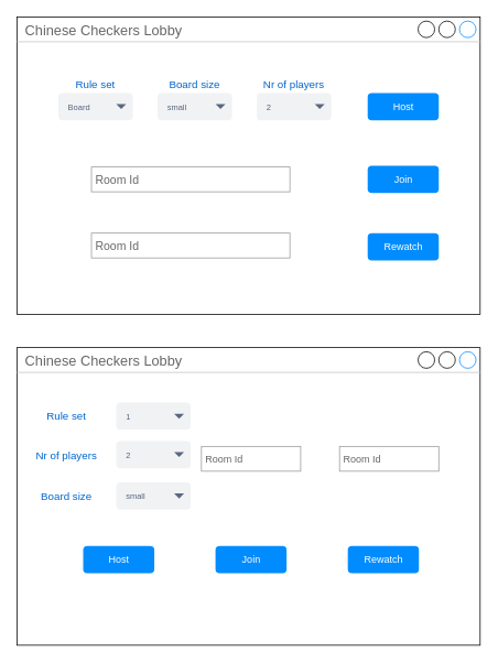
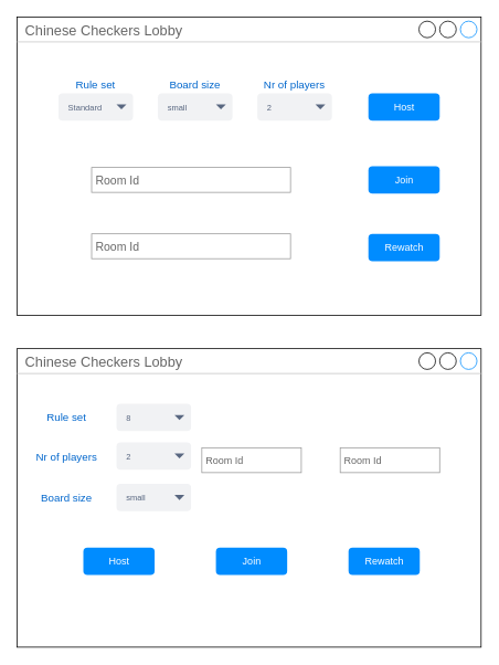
- <mxCell id="37" value="Board" style="rounded=1;fillColor=#F1F2F4;strokeColor=none;html=1;fontColor=#596780;align=left;fontSize=10;spacingLeft=10" vertex="1" parent="35"><mxGeometry y="20" width="90" height="33" as="geometry" /></mxCell>
+ <mxCell id="37" value="Standard" style="rounded=1;fillColor=#F1F2F4;strokeColor=none;html=1;fontColor=#596780;align=left;fontSize=10;spacingLeft=10" vertex="1" parent="35"><mxGeometry y="20" width="90" height="33" as="geometry" /></mxCell>
- <mxCell id="11" value="1" style="rounded=1;fillColor=#F1F2F4;strokeColor=none;html=1;fontColor=#596780;align=left;fontSize=10;spacingLeft=10" vertex="1" parent="1"><mxGeometry x="140" y="486.5" width="90" height="33" as="geometry" /></mxCell>
+ <mxCell id="11" value="8" style="rounded=1;fillColor=#F1F2F4;strokeColor=none;html=1;fontColor=#596780;align=left;fontSize=10;spacingLeft=10" vertex="1" parent="1"><mxGeometry x="140" y="486.5" width="90" height="33" as="geometry" /></mxCell>
